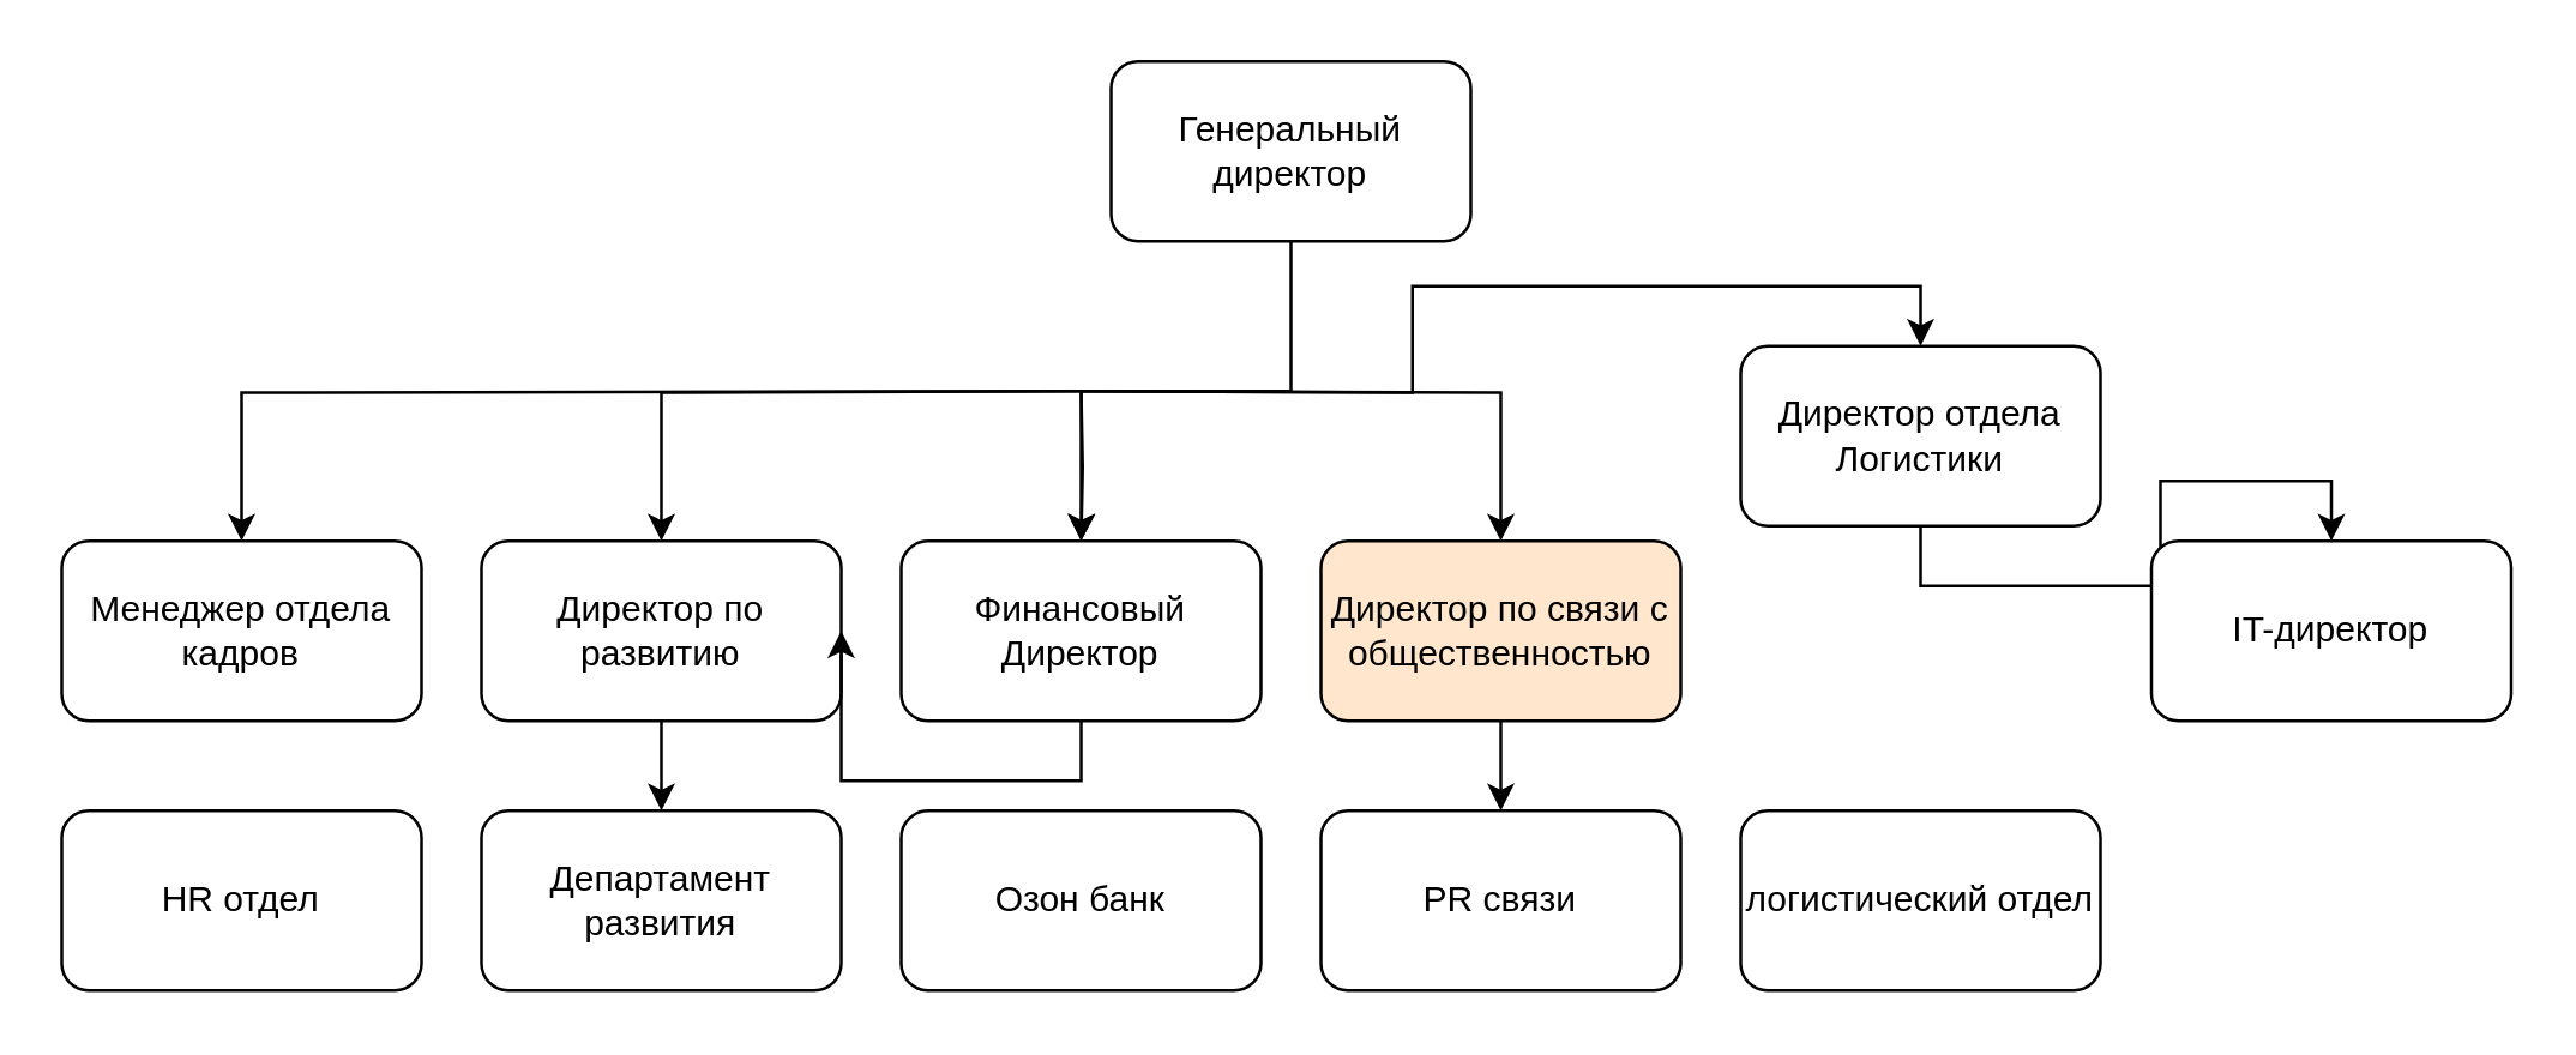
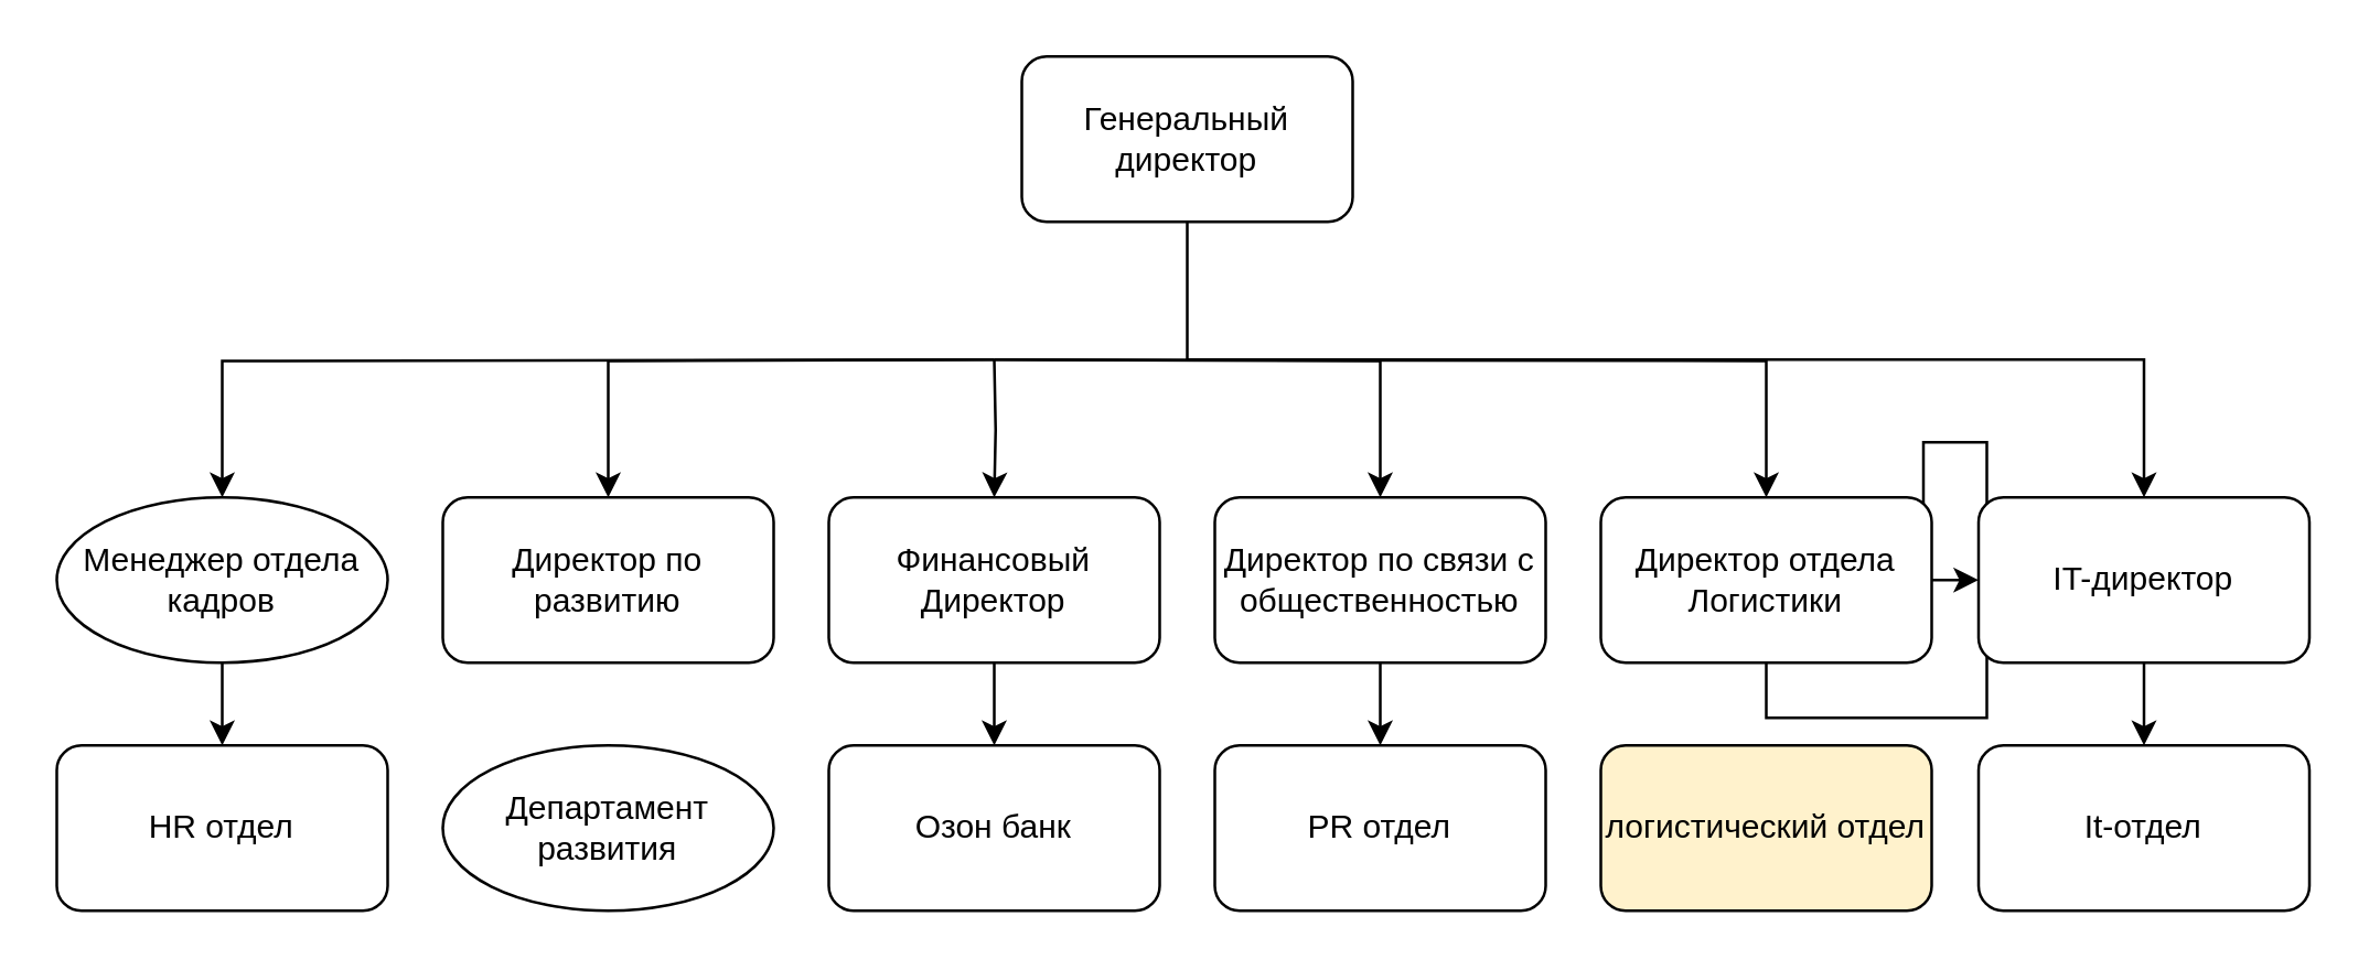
- <mxCell id="7" style="edgeStyle=orthogonalEdgeStyle;rounded=0;orthogonalLoop=1;jettySize=auto;html=1;exitX=0.5;exitY=1;exitDx=0;exitDy=0;" edge="1" parent="1" source="8" target="16"><mxGeometry relative="1" as="geometry" /></mxCell>
+ <mxCell id="7" style="edgeStyle=orthogonalEdgeStyle;rounded=0;orthogonalLoop=1;jettySize=auto;html=1;exitX=0.5;exitY=1;exitDx=0;exitDy=0;entryX=0.5;entryY=0;entryDx=0;entryDy=0;" edge="1" parent="1" source="8" target="25"><mxGeometry relative="1" as="geometry" /></mxCell>
- <mxCell id="22" value="Директор отдела&lt;br&gt;Логистики" style="rounded=1;whiteSpace=wrap;html=1;" vertex="1" parent="1"><mxGeometry x="580" y="115" width="120" height="60" as="geometry" /></mxCell>
+ <mxCell id="22" value="Директор отдела&lt;br&gt;Логистики" style="rounded=1;whiteSpace=wrap;html=1;" vertex="1" parent="1"><mxGeometry x="580" y="180" width="120" height="60" as="geometry" /></mxCell>
- <mxCell id="10" value="Менеджер отдела&lt;br&gt;кадров" style="rounded=1;whiteSpace=wrap;html=1;" vertex="1" parent="1"><mxGeometry x="20" y="180" width="120" height="60" as="geometry" /></mxCell>
+ <mxCell id="10" value="Менеджер отдела&lt;br&gt;кадров" style="ellipse;whiteSpace=wrap;html=1;" vertex="1" parent="1"><mxGeometry x="20" y="180" width="120" height="60" as="geometry" /></mxCell>
- <mxCell id="19" value="Директор по связи с&lt;br&gt;общественностью" style="rounded=1;whiteSpace=wrap;html=1;fillColor=#ffe6cc;" vertex="1" parent="1"><mxGeometry x="440" y="180" width="120" height="60" as="geometry" /></mxCell>
+ <mxCell id="19" value="Директор по связи с&lt;br&gt;общественностью" style="rounded=1;whiteSpace=wrap;html=1;" vertex="1" parent="1"><mxGeometry x="440" y="180" width="120" height="60" as="geometry" /></mxCell>
+ <mxCell id="9" style="edgeStyle=orthogonalEdgeStyle;rounded=0;orthogonalLoop=1;jettySize=auto;html=1;exitX=0.5;exitY=1;exitDx=0;exitDy=0;entryX=0.5;entryY=0;entryDx=0;entryDy=0;" edge="1" parent="1" source="10" target="11"><mxGeometry relative="1" as="geometry" /></mxCell>
- <mxCell id="12" style="edgeStyle=orthogonalEdgeStyle;rounded=0;orthogonalLoop=1;jettySize=auto;html=1;exitX=0.5;exitY=1;exitDx=0;exitDy=0;entryX=0.5;entryY=0;entryDx=0;entryDy=0;" edge="1" parent="1" source="13" target="14"><mxGeometry relative="1" as="geometry" /></mxCell>
+ <mxCell id="24" style="edgeStyle=orthogonalEdgeStyle;rounded=0;orthogonalLoop=1;jettySize=auto;html=1;exitX=0.5;exitY=1;exitDx=0;exitDy=0;entryX=0.5;entryY=0;entryDx=0;entryDy=0;" edge="1" parent="1" source="25" target="26"><mxGeometry relative="1" as="geometry" /></mxCell>
- <mxCell id="15" style="edgeStyle=orthogonalEdgeStyle;rounded=0;orthogonalLoop=1;jettySize=auto;html=1;exitX=0.5;exitY=1;exitDx=0;exitDy=0;" edge="1" parent="1" source="16" target="13"><mxGeometry relative="1" as="geometry" /></mxCell>
+ <mxCell id="15" style="edgeStyle=orthogonalEdgeStyle;rounded=0;orthogonalLoop=1;jettySize=auto;html=1;exitX=0.5;exitY=1;exitDx=0;exitDy=0;entryX=0.5;entryY=0;entryDx=0;entryDy=0;" edge="1" parent="1" source="16" target="17"><mxGeometry relative="1" as="geometry" /></mxCell>
- <mxCell id="14" value="Департамент&lt;br&gt;развития" style="rounded=1;whiteSpace=wrap;html=1;" vertex="1" parent="1"><mxGeometry x="160" y="270" width="120" height="60" as="geometry" /></mxCell>
+ <mxCell id="14" value="Департамент&lt;br&gt;развития" style="ellipse;whiteSpace=wrap;html=1;" vertex="1" parent="1"><mxGeometry x="160" y="270" width="120" height="60" as="geometry" /></mxCell>
- <mxCell id="20" value="PR связи" style="rounded=1;whiteSpace=wrap;html=1;" vertex="1" parent="1"><mxGeometry x="440" y="270" width="120" height="60" as="geometry" /></mxCell>
+ <mxCell id="20" value="PR отдел" style="rounded=1;whiteSpace=wrap;html=1;" vertex="1" parent="1"><mxGeometry x="440" y="270" width="120" height="60" as="geometry" /></mxCell>
- <mxCell id="23" value="логистический отдел" style="rounded=1;whiteSpace=wrap;html=1;" vertex="1" parent="1"><mxGeometry x="580" y="270" width="120" height="60" as="geometry" /></mxCell>
+ <mxCell id="23" value="логистический отдел" style="rounded=1;whiteSpace=wrap;html=1;fillColor=#fff2cc;" vertex="1" parent="1"><mxGeometry x="580" y="270" width="120" height="60" as="geometry" /></mxCell>
+ <mxCell id="26" value="It-отдел" style="rounded=1;whiteSpace=wrap;html=1;" vertex="1" parent="1"><mxGeometry x="717" y="270" width="120" height="60" as="geometry" /></mxCell>
